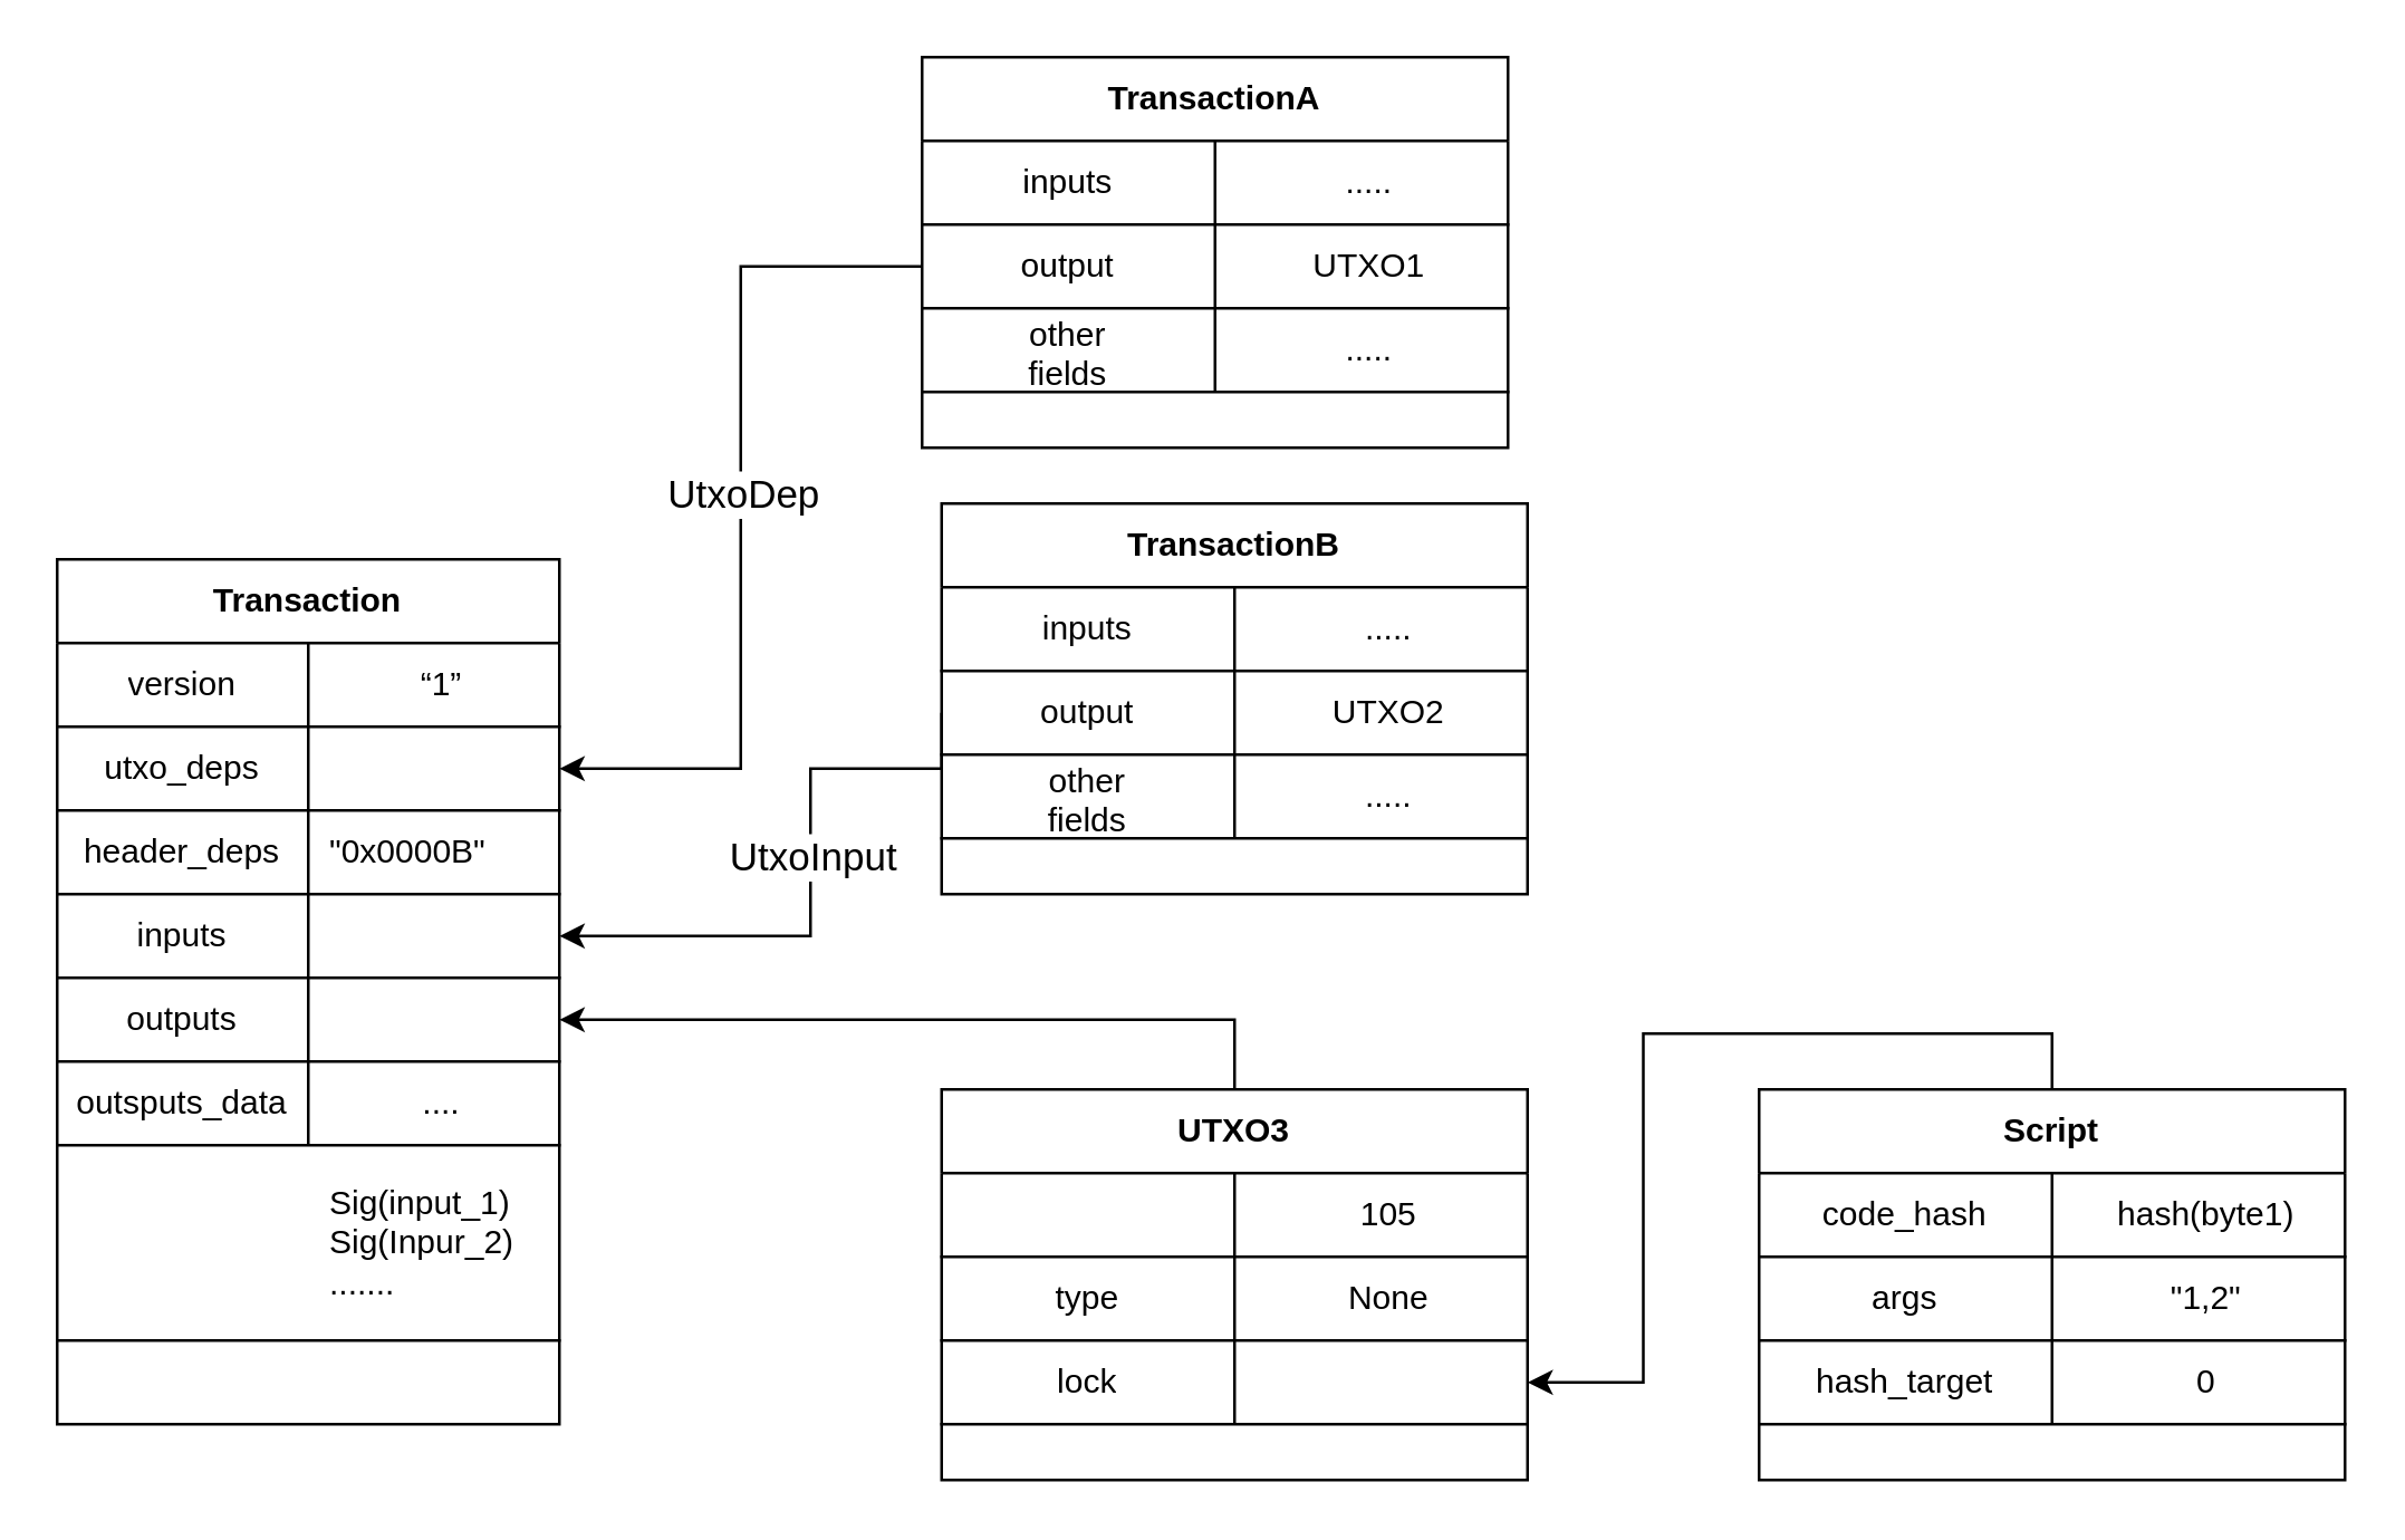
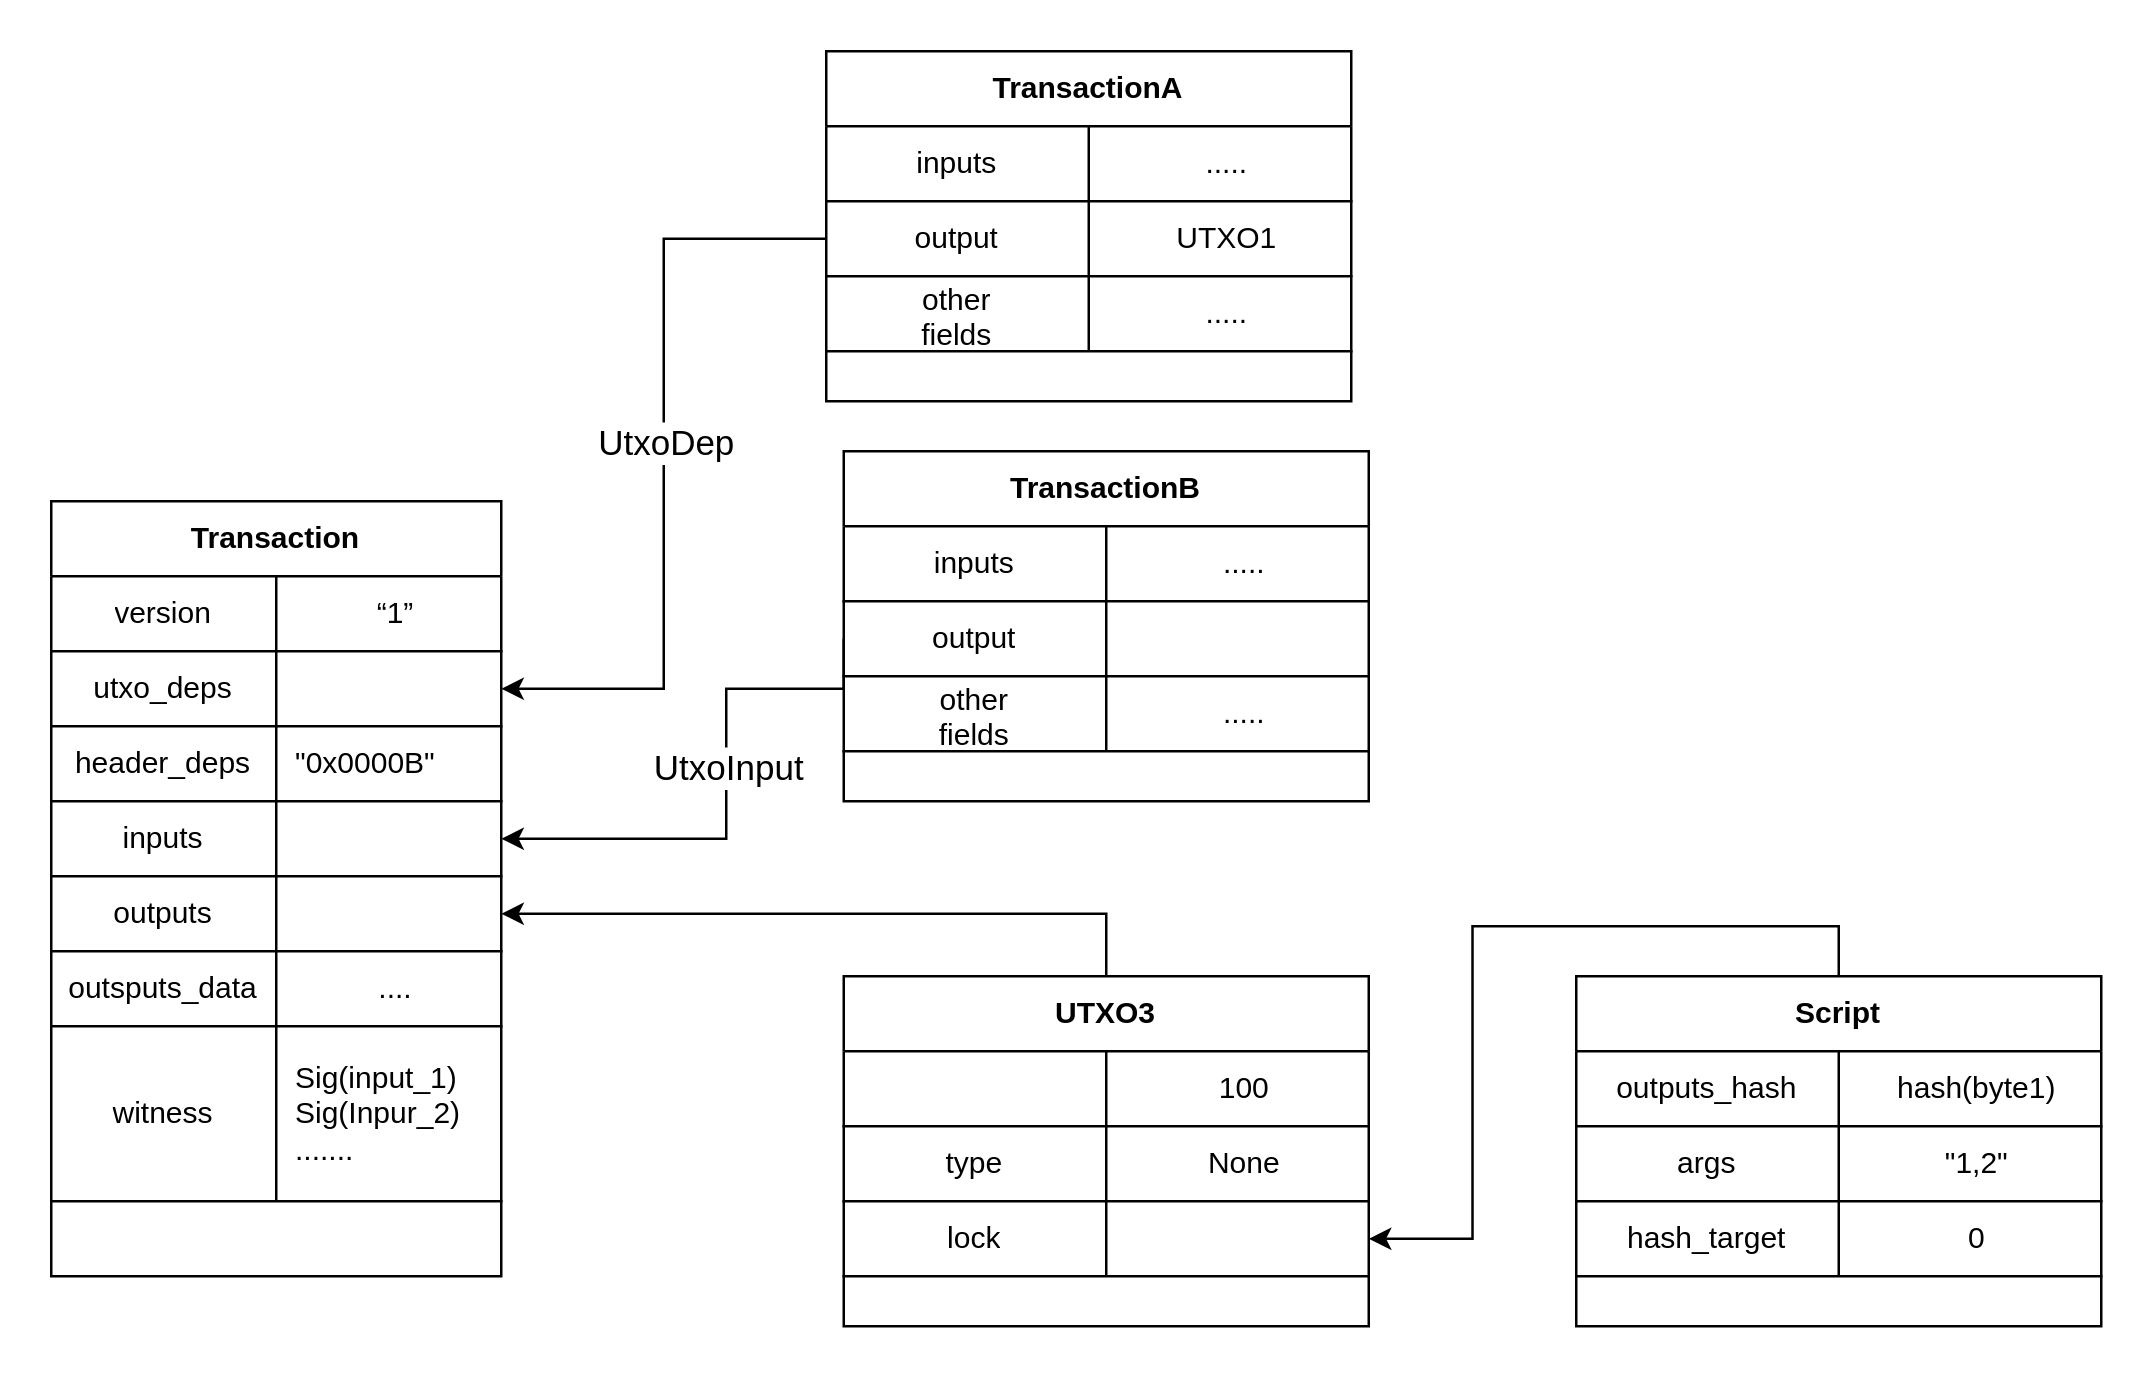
- <mxCell id="44" value="UTXO2" style="shape=partialRectangle;html=1;whiteSpace=wrap;connectable=0;fillColor=none;top=0;left=0;bottom=0;right=0;align=center;spacingLeft=6;overflow=hidden;" vertex="1" parent="42"><mxGeometry x="105" width="105" height="30" as="geometry" /></mxCell>
- <mxCell id="51" value="105" style="shape=partialRectangle;html=1;whiteSpace=wrap;connectable=0;fillColor=none;top=0;left=0;bottom=0;right=0;align=center;spacingLeft=6;overflow=hidden;" vertex="1" parent="50"><mxGeometry x="105" width="105" height="30" as="geometry" /></mxCell>
+ <mxCell id="51" value="100" style="shape=partialRectangle;html=1;whiteSpace=wrap;connectable=0;fillColor=none;top=0;left=0;bottom=0;right=0;align=center;spacingLeft=6;overflow=hidden;" vertex="1" parent="50"><mxGeometry x="105" width="105" height="30" as="geometry" /></mxCell>
- <mxCell id="61" value="code_hash" style="shape=partialRectangle;html=1;whiteSpace=wrap;connectable=0;fillColor=none;top=0;left=0;bottom=0;right=0;overflow=hidden;" vertex="1" parent="60"><mxGeometry width="105" height="30" as="geometry" /></mxCell>
+ <mxCell id="61" value="outputs_hash" style="shape=partialRectangle;html=1;whiteSpace=wrap;connectable=0;fillColor=none;top=0;left=0;bottom=0;right=0;overflow=hidden;" vertex="1" parent="60"><mxGeometry width="105" height="30" as="geometry" /></mxCell>
+ <mxCell id="22" value="witness" style="shape=partialRectangle;html=1;whiteSpace=wrap;connectable=0;fillColor=none;top=0;left=0;bottom=0;right=0;overflow=hidden;" vertex="1" parent="21"><mxGeometry width="90" height="70" as="geometry" /></mxCell>
